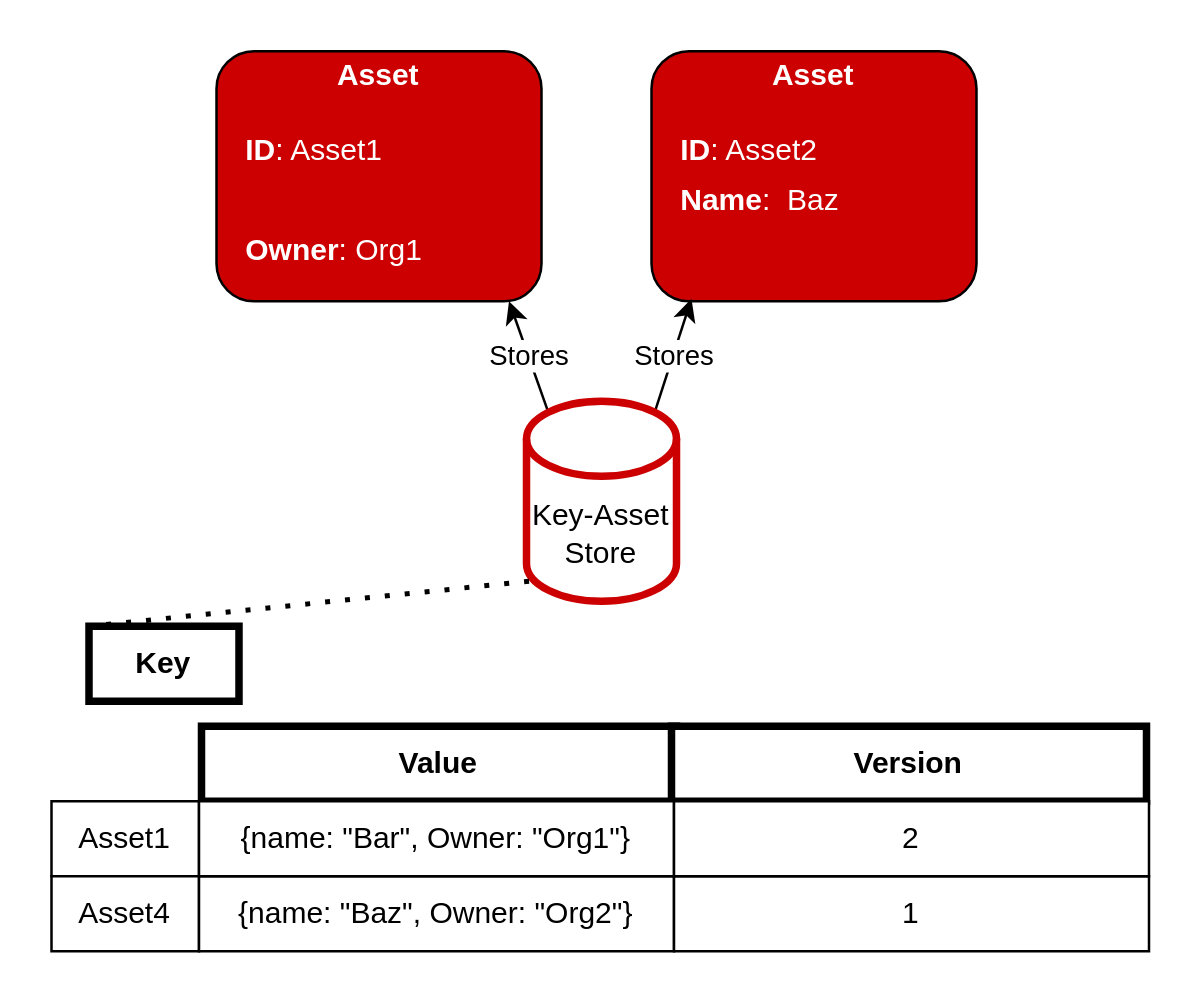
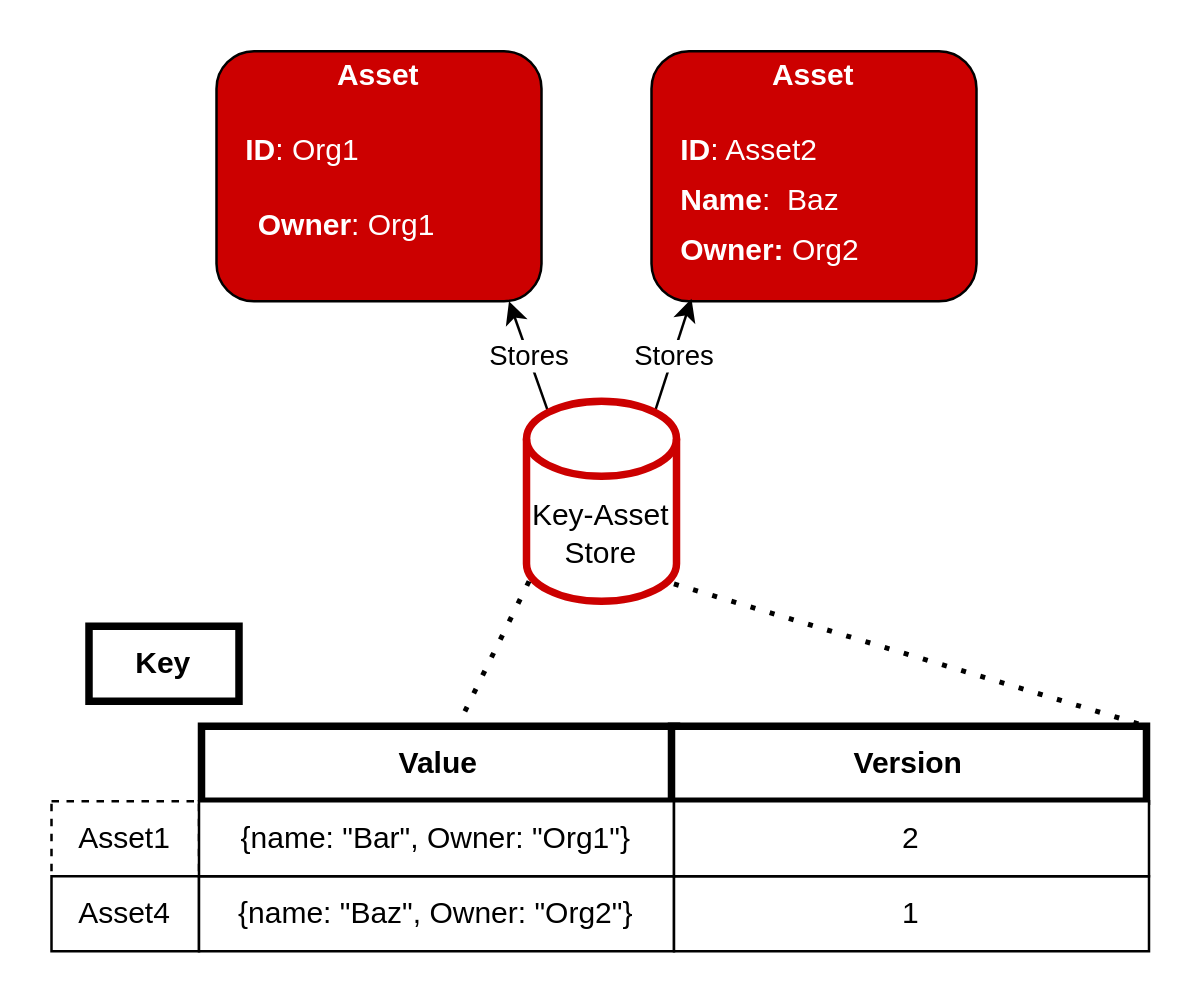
- <mxCell id="4" value="&lt;font color=&quot;#ffffff&quot;&gt;&lt;b&gt;ID&lt;/b&gt;: Asset1&lt;/font&gt;" style="text;html=1;strokeColor=none;fillColor=none;align=left;verticalAlign=middle;whiteSpace=wrap;rounded=0;" vertex="1" parent="1"><mxGeometry x="96" y="50" width="110" height="20" as="geometry" /></mxCell>
+ <mxCell id="4" value="&lt;font color=&quot;#ffffff&quot;&gt;&lt;b&gt;ID&lt;/b&gt;: Org1&lt;/font&gt;" style="text;html=1;strokeColor=none;fillColor=none;align=left;verticalAlign=middle;whiteSpace=wrap;rounded=0;" vertex="1" parent="1"><mxGeometry x="96" y="50" width="110" height="20" as="geometry" /></mxCell>
- <mxCell id="19" value="&lt;font color=&quot;#ffffff&quot;&gt;&lt;b&gt;Owner&lt;/b&gt;: Org1&lt;/font&gt;" style="text;html=1;strokeColor=none;fillColor=none;align=left;verticalAlign=middle;whiteSpace=wrap;rounded=0;" vertex="1" parent="1"><mxGeometry x="96" y="90" width="110" height="20" as="geometry" /></mxCell>
+ <mxCell id="19" value="&lt;font color=&quot;#ffffff&quot;&gt;&lt;b&gt;Owner&lt;/b&gt;: Org1&lt;/font&gt;" style="text;html=1;strokeColor=none;fillColor=none;align=left;verticalAlign=middle;whiteSpace=wrap;rounded=0;" vertex="1" parent="1"><mxGeometry x="101" y="80" width="110" height="20" as="geometry" /></mxCell>
+ <mxCell id="20" value="&lt;font color=&quot;#ffffff&quot;&gt;&lt;b&gt;Owner: &lt;/b&gt;Org2&lt;/font&gt;" style="text;html=1;strokeColor=none;fillColor=none;align=left;verticalAlign=middle;whiteSpace=wrap;rounded=0;" vertex="1" parent="1"><mxGeometry x="270" y="90" width="110" height="20" as="geometry" /></mxCell>
- <mxCell id="18" value="" style="endArrow=none;dashed=1;html=1;dashPattern=1 3;strokeWidth=2;exitX=0.017;exitY=0.9;exitDx=0;exitDy=0;exitPerimeter=0;entryX=0;entryY=0;entryDx=0;entryDy=0;" edge="1" parent="1" source="11" target="12"><mxGeometry width="50" height="50" relative="1" as="geometry"><mxPoint x="278.98" y="243.04" as="sourcePoint" /><mxPoint x="375" y="320" as="targetPoint" /></mxGeometry></mxCell>
+ <mxCell id="18" value="" style="endArrow=none;dashed=1;html=1;dashPattern=1 3;strokeWidth=2;exitX=0.017;exitY=0.9;exitDx=0;exitDy=0;exitPerimeter=0;" edge="1" parent="1" source="11" target="13"><mxGeometry width="50" height="50" relative="1" as="geometry"><mxPoint x="278.98" y="243.04" as="sourcePoint" /><mxPoint x="375" y="320" as="targetPoint" /></mxGeometry></mxCell>
+ <mxCell id="17" value="" style="endArrow=none;dashed=1;html=1;dashPattern=1 3;strokeWidth=2;exitX=0.983;exitY=0.913;exitDx=0;exitDy=0;exitPerimeter=0;entryX=1;entryY=0;entryDx=0;entryDy=0;" edge="1" parent="1" source="11" target="21"><mxGeometry width="50" height="50" relative="1" as="geometry"><mxPoint x="686" y="470" as="sourcePoint" /><mxPoint x="736" y="420" as="targetPoint" /></mxGeometry></mxCell>
- <mxCell id="14" value="Asset1" style="rounded=0;whiteSpace=wrap;html=1;strokeWidth=1;" vertex="1" parent="1"><mxGeometry x="20" y="320" width="59" height="30" as="geometry" /></mxCell>
+ <mxCell id="14" value="Asset1" style="rounded=0;whiteSpace=wrap;html=1;strokeWidth=1;dashed=1;" vertex="1" parent="1"><mxGeometry x="20" y="320" width="59" height="30" as="geometry" /></mxCell>
